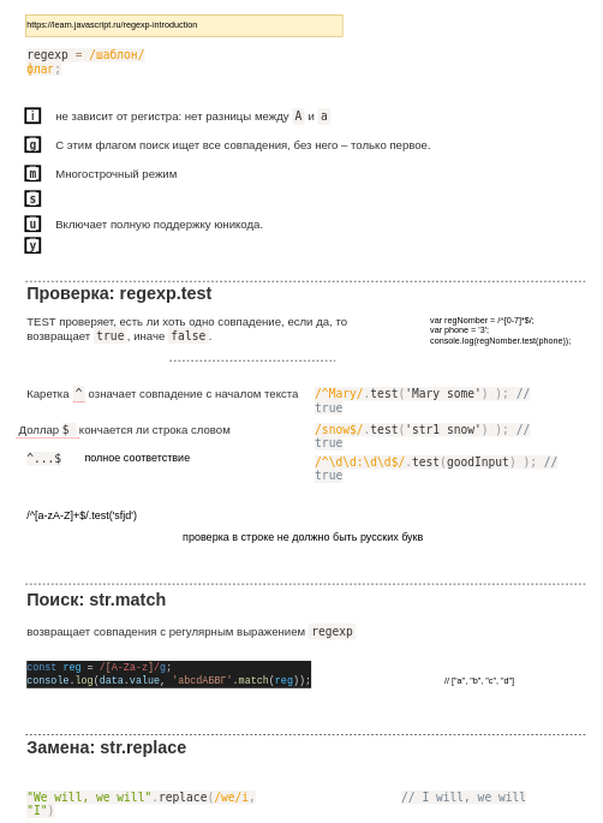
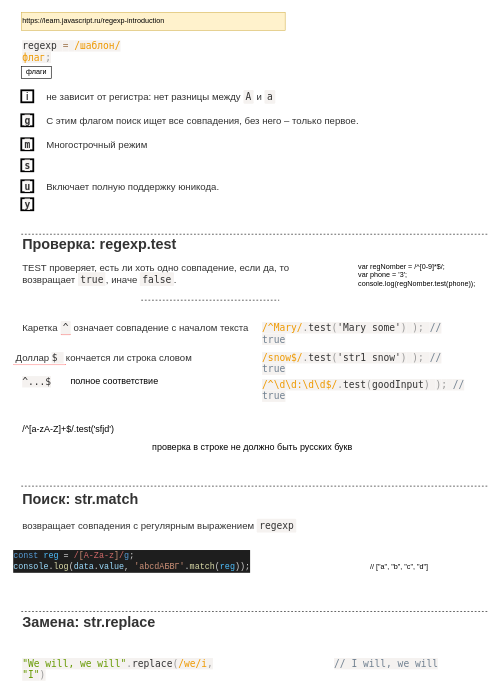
+ <mxCell id="6" value="флаги" style="text;html=1;align=center;verticalAlign=middle;resizable=0;points=[];autosize=1;strokeColor=#000000;" parent="1" vertex="1"><mxGeometry x="35" y="110" width="50" height="20" as="geometry" /></mxCell>
- <mxCell id="2" value="var regNomber = /^[0-7]*$/;&lt;br&gt;var phone = '3';&lt;br&gt;console.log(regNomber.test(phone));" style="text;whiteSpace=wrap;html=1;" parent="1" vertex="1"><mxGeometry x="595" y="430" width="210" height="50" as="geometry" /></mxCell>
+ <mxCell id="2" value="var regNomber = /^[0-9]*$/;&lt;br&gt;var phone = '3';&lt;br&gt;console.log(regNomber.test(phone));" style="text;whiteSpace=wrap;html=1;" parent="1" vertex="1"><mxGeometry x="595" y="430" width="210" height="50" as="geometry" /></mxCell>
- <mxCell id="19" value="&lt;div style=&quot;color: rgb(212 , 212 , 212) ; background-color: rgb(30 , 30 , 30) ; font-family: &amp;#34;consolas&amp;#34; , &amp;#34;courier new&amp;#34; , monospace ; font-weight: normal ; font-size: 14px ; line-height: 19px&quot;&gt;&lt;div&gt;&lt;span style=&quot;color: #569cd6&quot;&gt;const&lt;/span&gt;&lt;span style=&quot;color: #d4d4d4&quot;&gt;&amp;nbsp;&lt;/span&gt;&lt;span style=&quot;color: #4fc1ff&quot;&gt;reg&lt;/span&gt;&lt;span style=&quot;color: #d4d4d4&quot;&gt;&amp;nbsp;=&lt;/span&gt;&lt;span style=&quot;color: #d16969&quot;&gt;&amp;nbsp;/&lt;/span&gt;&lt;span style=&quot;color: #ce9178&quot;&gt;[&lt;/span&gt;&lt;span style=&quot;color: #d16969&quot;&gt;A-Za-z&lt;/span&gt;&lt;span style=&quot;color: #ce9178&quot;&gt;]&lt;/span&gt;&lt;span style=&quot;color: #d16969&quot;&gt;/&lt;/span&gt;&lt;span style=&quot;color: #569cd6&quot;&gt;g&lt;/span&gt;&lt;span style=&quot;color: #d4d4d4&quot;&gt;;&lt;/span&gt;&lt;/div&gt;&lt;div&gt;&lt;span style=&quot;color: #9cdcfe&quot;&gt;console&lt;/span&gt;&lt;span style=&quot;color: #d4d4d4&quot;&gt;.&lt;/span&gt;&lt;span style=&quot;color: #dcdcaa&quot;&gt;log&lt;/span&gt;&lt;span style=&quot;color: #d4d4d4&quot;&gt;(&lt;/span&gt;&lt;span style=&quot;color: #9cdcfe&quot;&gt;data&lt;/span&gt;&lt;span style=&quot;color: #d4d4d4&quot;&gt;.&lt;/span&gt;&lt;span style=&quot;color: #9cdcfe&quot;&gt;value&lt;/span&gt;&lt;span style=&quot;color: #d4d4d4&quot;&gt;,&amp;nbsp;&lt;/span&gt;&lt;span style=&quot;color: #ce9178&quot;&gt;'abcdАБВГ'&lt;/span&gt;&lt;span style=&quot;color: #d4d4d4&quot;&gt;.&lt;/span&gt;&lt;span style=&quot;color: #dcdcaa&quot;&gt;match&lt;/span&gt;&lt;span style=&quot;color: #d4d4d4&quot;&gt;(&lt;/span&gt;&lt;span style=&quot;color: #4fc1ff&quot;&gt;reg&lt;/span&gt;&lt;span style=&quot;color: #d4d4d4&quot;&gt;));&lt;/span&gt;&lt;/div&gt;&lt;/div&gt;" style="text;whiteSpace=wrap;html=1;" parent="1" vertex="1"><mxGeometry x="35" y="910" width="420" height="50" as="geometry" /></mxCell>
+ <mxCell id="19" value="&lt;div style=&quot;color: rgb(212 , 212 , 212) ; background-color: rgb(30 , 30 , 30) ; font-family: &amp;#34;consolas&amp;#34; , &amp;#34;courier new&amp;#34; , monospace ; font-weight: normal ; font-size: 14px ; line-height: 19px&quot;&gt;&lt;div&gt;&lt;span style=&quot;color: #569cd6&quot;&gt;const&lt;/span&gt;&lt;span style=&quot;color: #d4d4d4&quot;&gt;&amp;nbsp;&lt;/span&gt;&lt;span style=&quot;color: #4fc1ff&quot;&gt;reg&lt;/span&gt;&lt;span style=&quot;color: #d4d4d4&quot;&gt;&amp;nbsp;=&lt;/span&gt;&lt;span style=&quot;color: #d16969&quot;&gt;&amp;nbsp;/&lt;/span&gt;&lt;span style=&quot;color: #ce9178&quot;&gt;[&lt;/span&gt;&lt;span style=&quot;color: #d16969&quot;&gt;A-Za-z&lt;/span&gt;&lt;span style=&quot;color: #ce9178&quot;&gt;]&lt;/span&gt;&lt;span style=&quot;color: #d16969&quot;&gt;/&lt;/span&gt;&lt;span style=&quot;color: #569cd6&quot;&gt;g&lt;/span&gt;&lt;span style=&quot;color: #d4d4d4&quot;&gt;;&lt;/span&gt;&lt;/div&gt;&lt;div&gt;&lt;span style=&quot;color: #9cdcfe&quot;&gt;console&lt;/span&gt;&lt;span style=&quot;color: #d4d4d4&quot;&gt;.&lt;/span&gt;&lt;span style=&quot;color: #dcdcaa&quot;&gt;log&lt;/span&gt;&lt;span style=&quot;color: #d4d4d4&quot;&gt;(&lt;/span&gt;&lt;span style=&quot;color: #9cdcfe&quot;&gt;data&lt;/span&gt;&lt;span style=&quot;color: #d4d4d4&quot;&gt;.&lt;/span&gt;&lt;span style=&quot;color: #9cdcfe&quot;&gt;value&lt;/span&gt;&lt;span style=&quot;color: #d4d4d4&quot;&gt;,&amp;nbsp;&lt;/span&gt;&lt;span style=&quot;color: #ce9178&quot;&gt;'abcdАБВГ'&lt;/span&gt;&lt;span style=&quot;color: #d4d4d4&quot;&gt;.&lt;/span&gt;&lt;span style=&quot;color: #dcdcaa&quot;&gt;match&lt;/span&gt;&lt;span style=&quot;color: #d4d4d4&quot;&gt;(&lt;/span&gt;&lt;span style=&quot;color: #4fc1ff&quot;&gt;reg&lt;/span&gt;&lt;span style=&quot;color: #d4d4d4&quot;&gt;));&lt;/span&gt;&lt;/div&gt;&lt;/div&gt;" style="text;whiteSpace=wrap;html=1;" parent="1" vertex="1"><mxGeometry x="20" y="910" width="420" height="50" as="geometry" /></mxCell>
